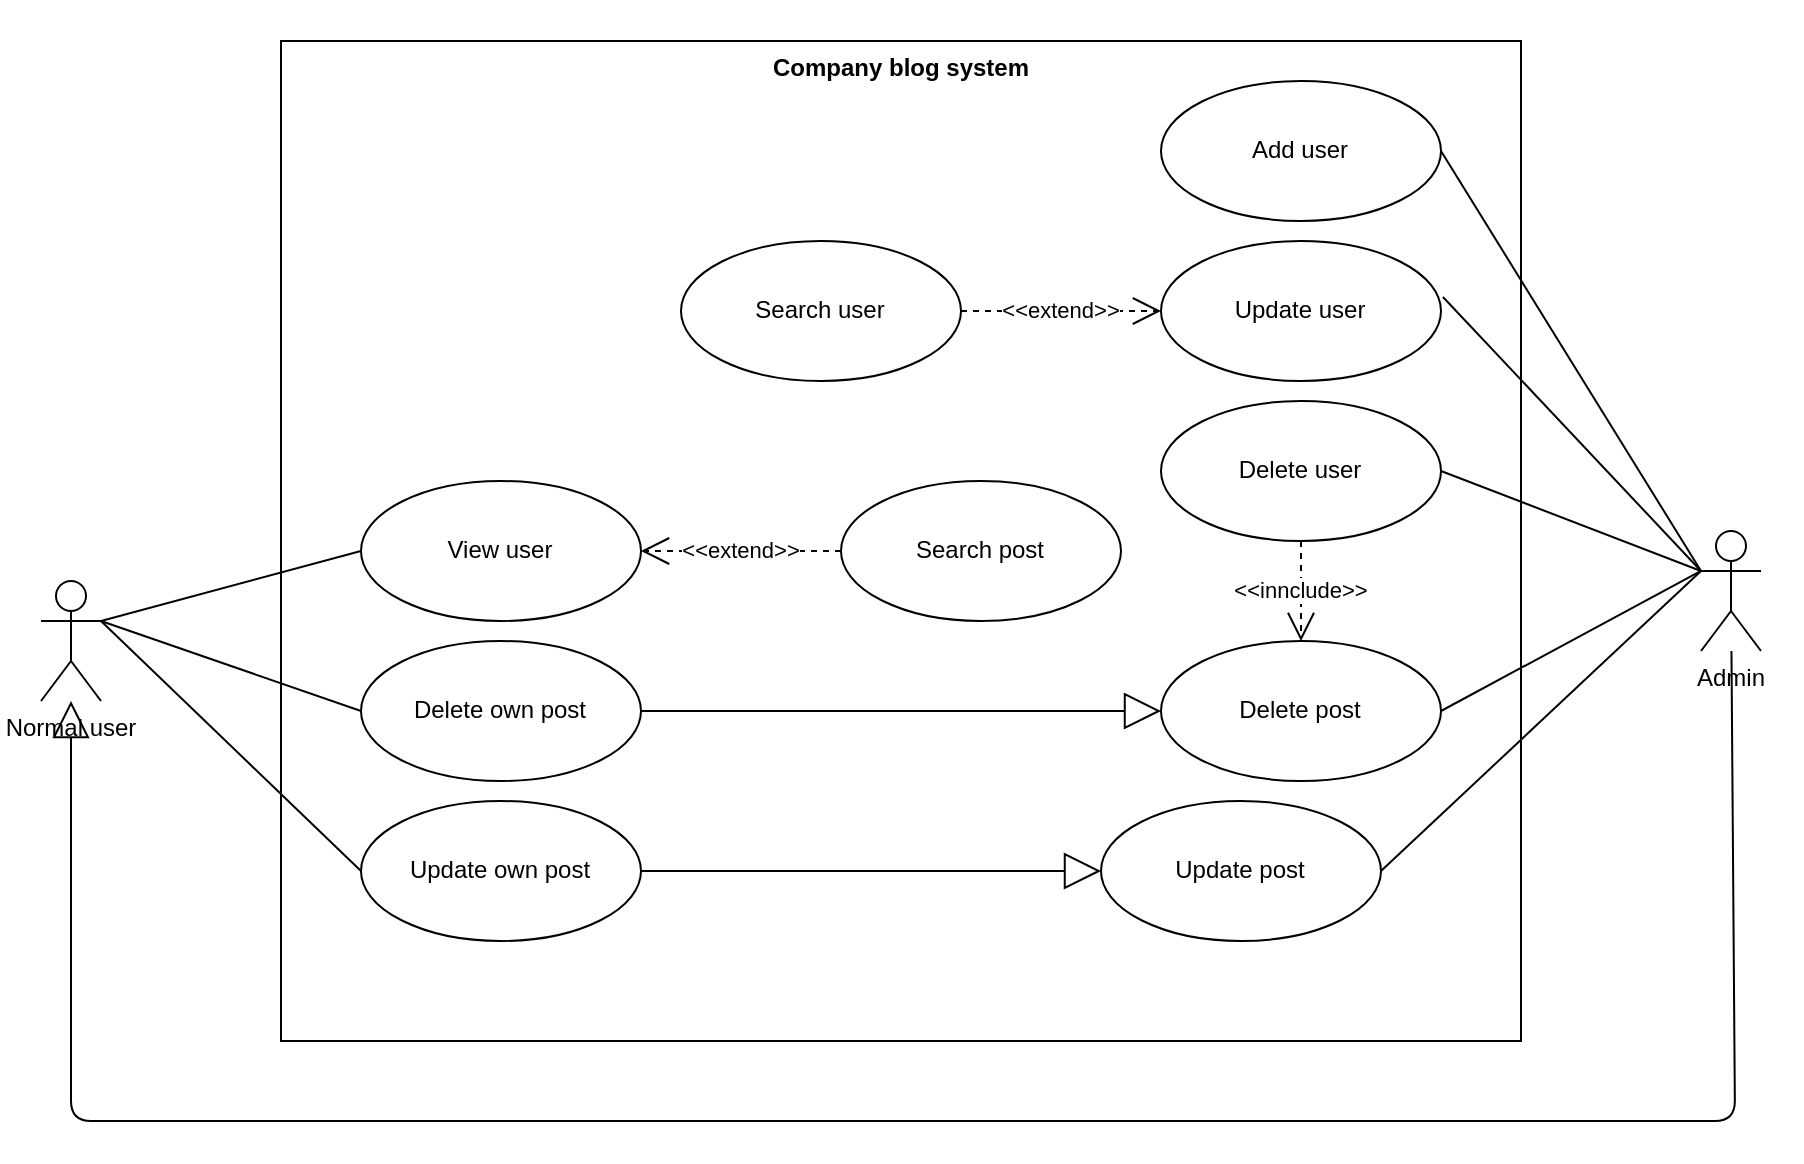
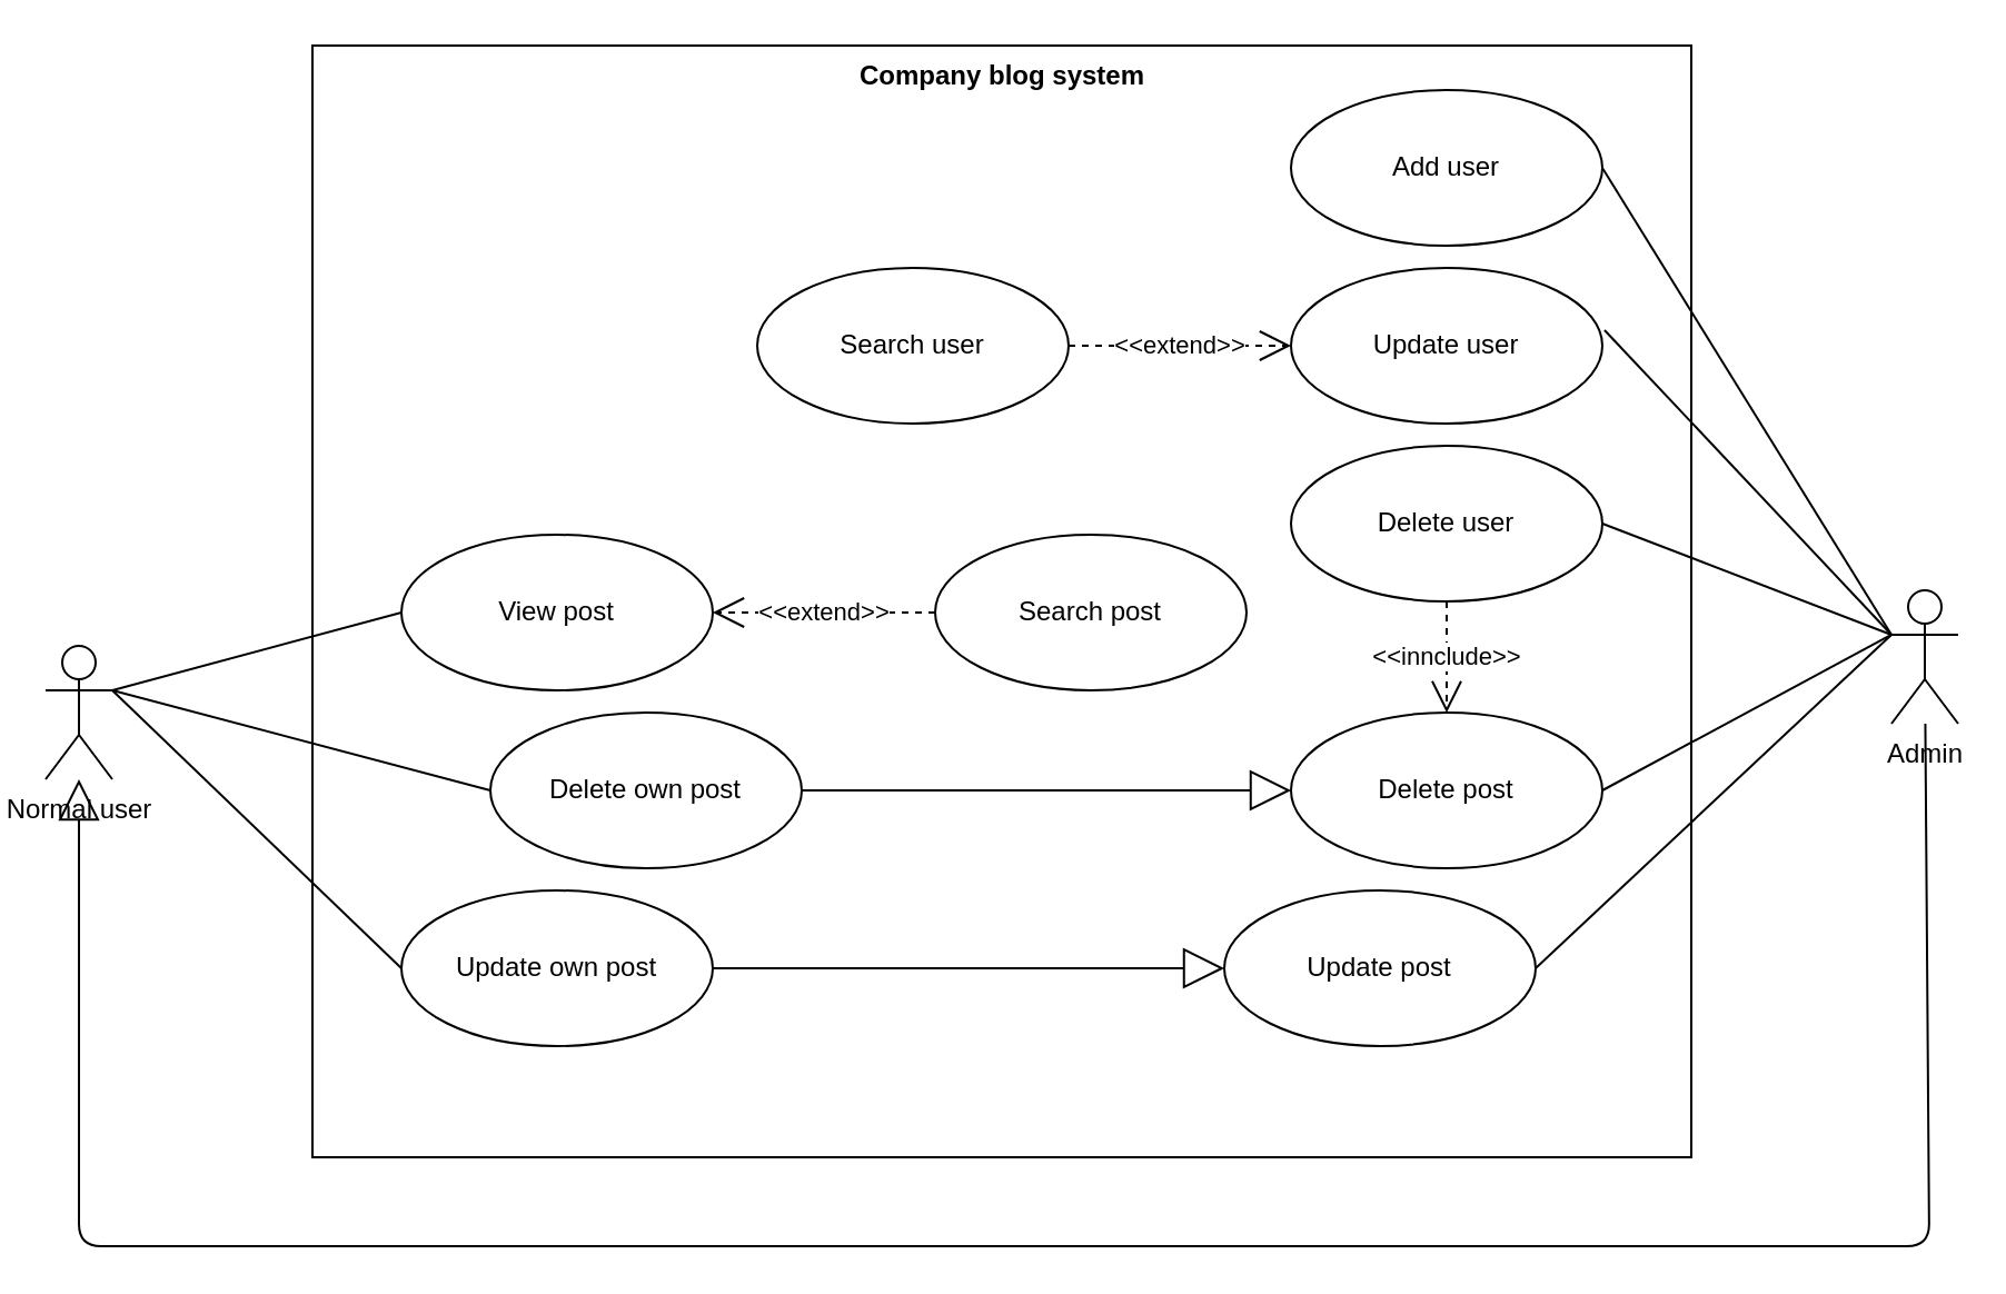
- <mxCell id="5" value="View user" style="ellipse;whiteSpace=wrap;html=1;" parent="1" vertex="1"><mxGeometry x="180" y="240" width="140" height="70" as="geometry" /></mxCell>
+ <mxCell id="5" value="View post" style="ellipse;whiteSpace=wrap;html=1;" parent="1" vertex="1"><mxGeometry x="180" y="240" width="140" height="70" as="geometry" /></mxCell>
- <mxCell id="13" value="Delete own post" style="ellipse;whiteSpace=wrap;html=1;" parent="1" vertex="1"><mxGeometry x="180" y="320" width="140" height="70" as="geometry" /></mxCell>
+ <mxCell id="13" value="Delete own post" style="ellipse;whiteSpace=wrap;html=1;" parent="1" vertex="1"><mxGeometry x="220" y="320" width="140" height="70" as="geometry" /></mxCell>
